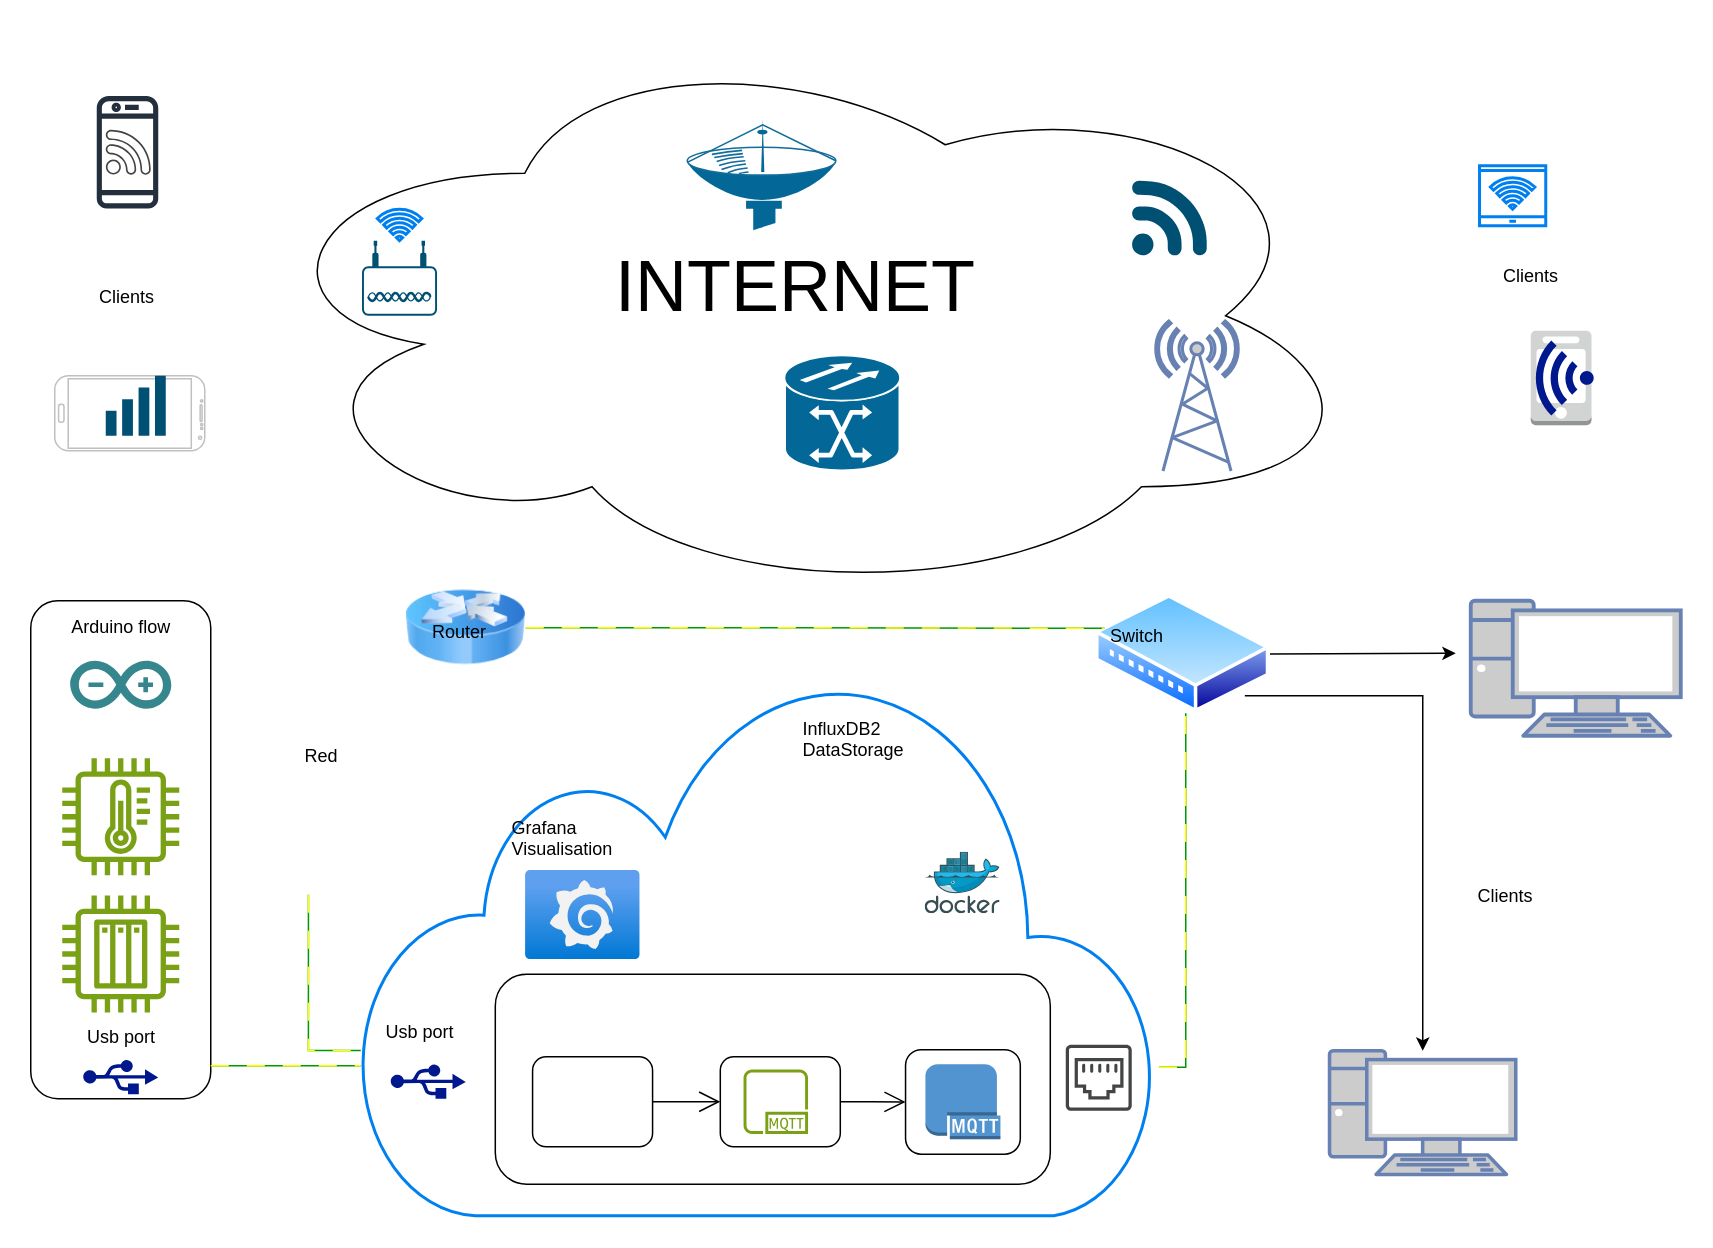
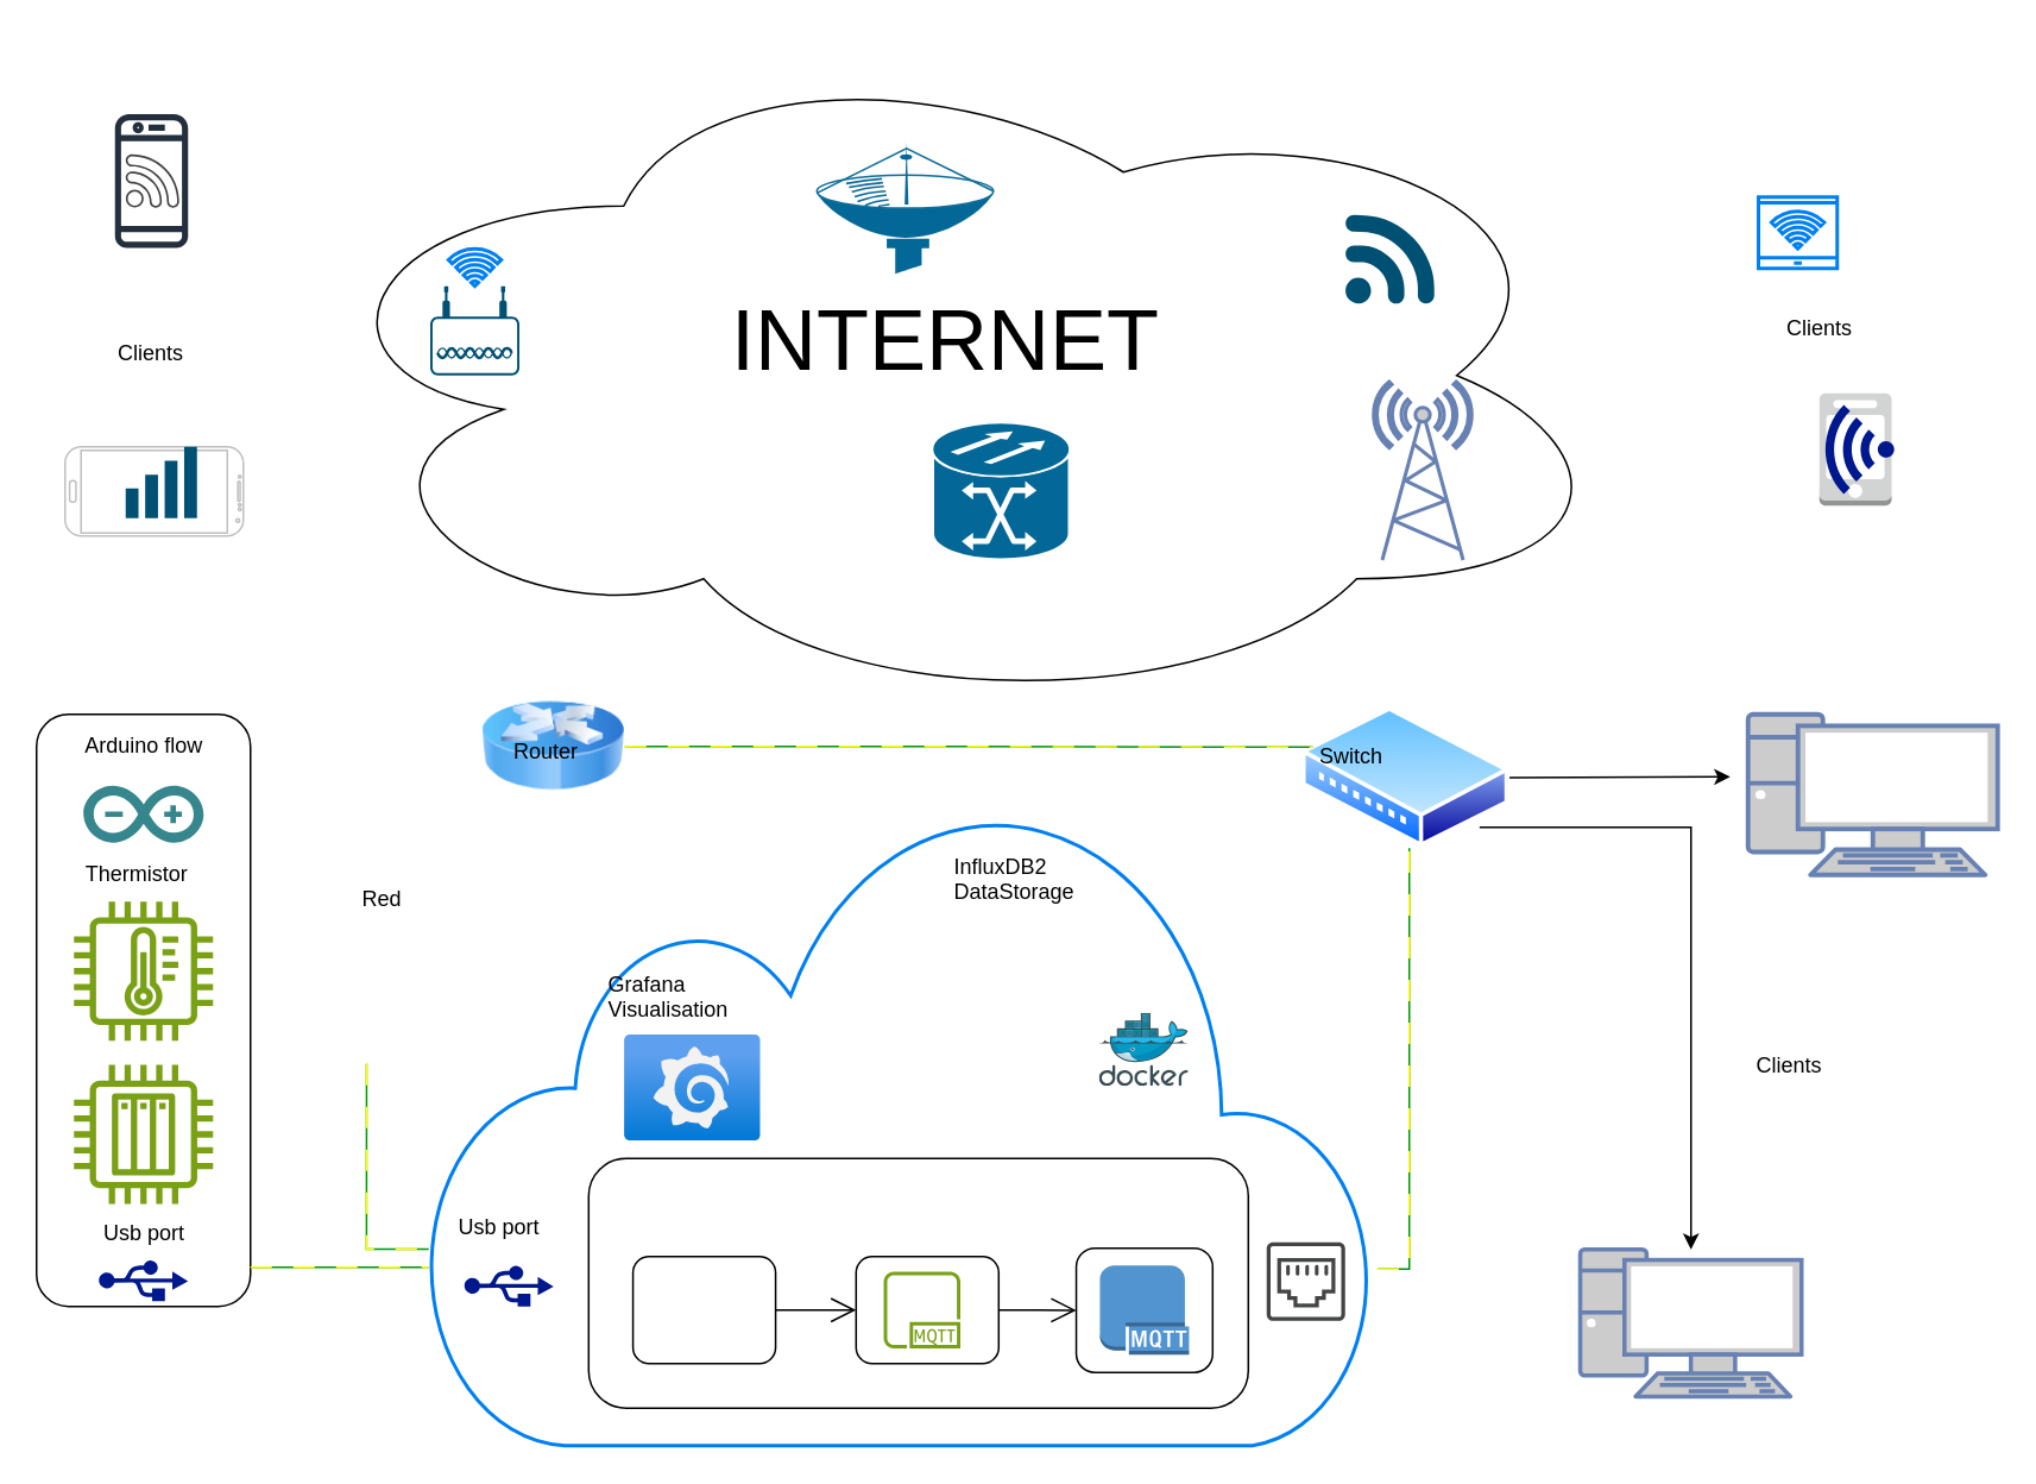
+ <mxCell id="32" value="Тhermistor" style="text;html=1;strokeColor=none;fillColor=none;align=center;verticalAlign=middle;whiteSpace=wrap;rounded=0;" vertex="1" parent="1"><mxGeometry x="38.7" y="475" width="75" height="30" as="geometry" /></mxCell>
